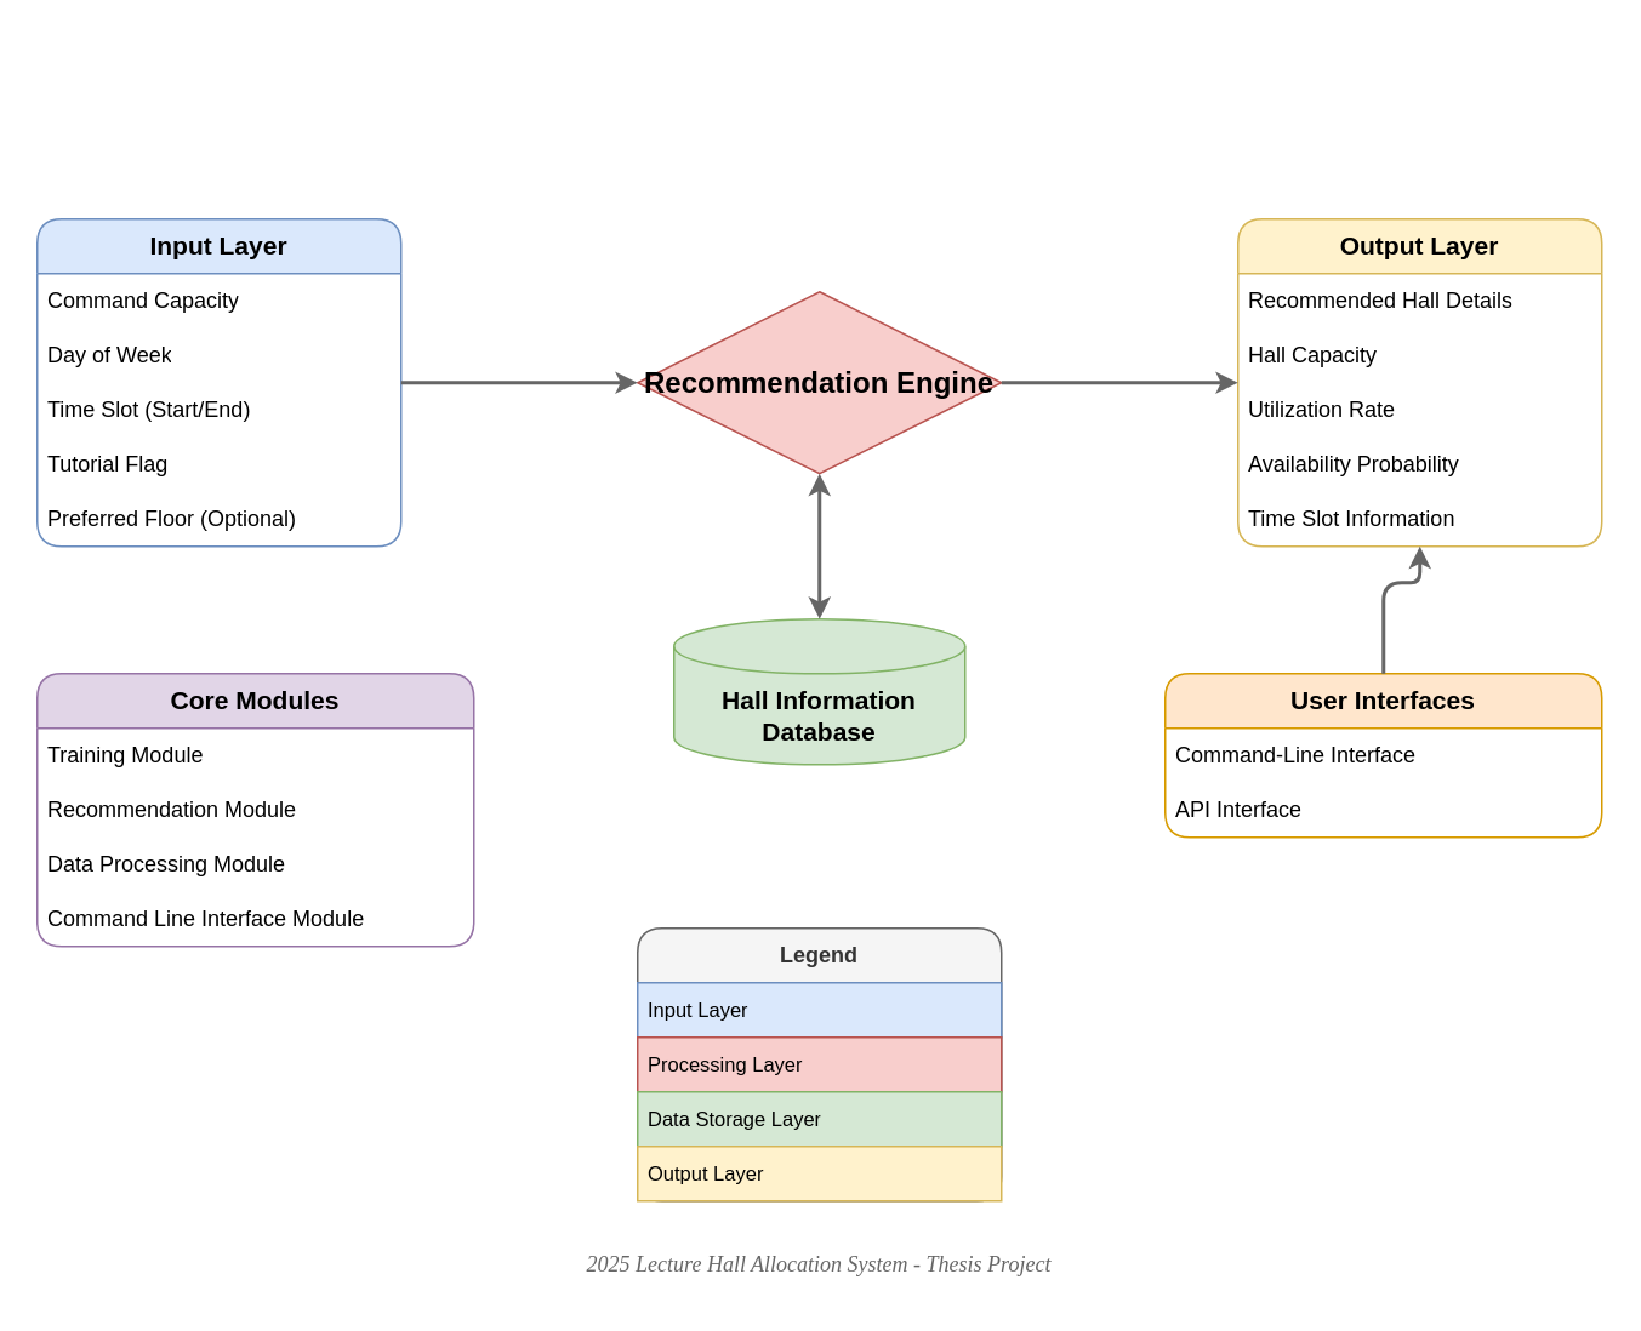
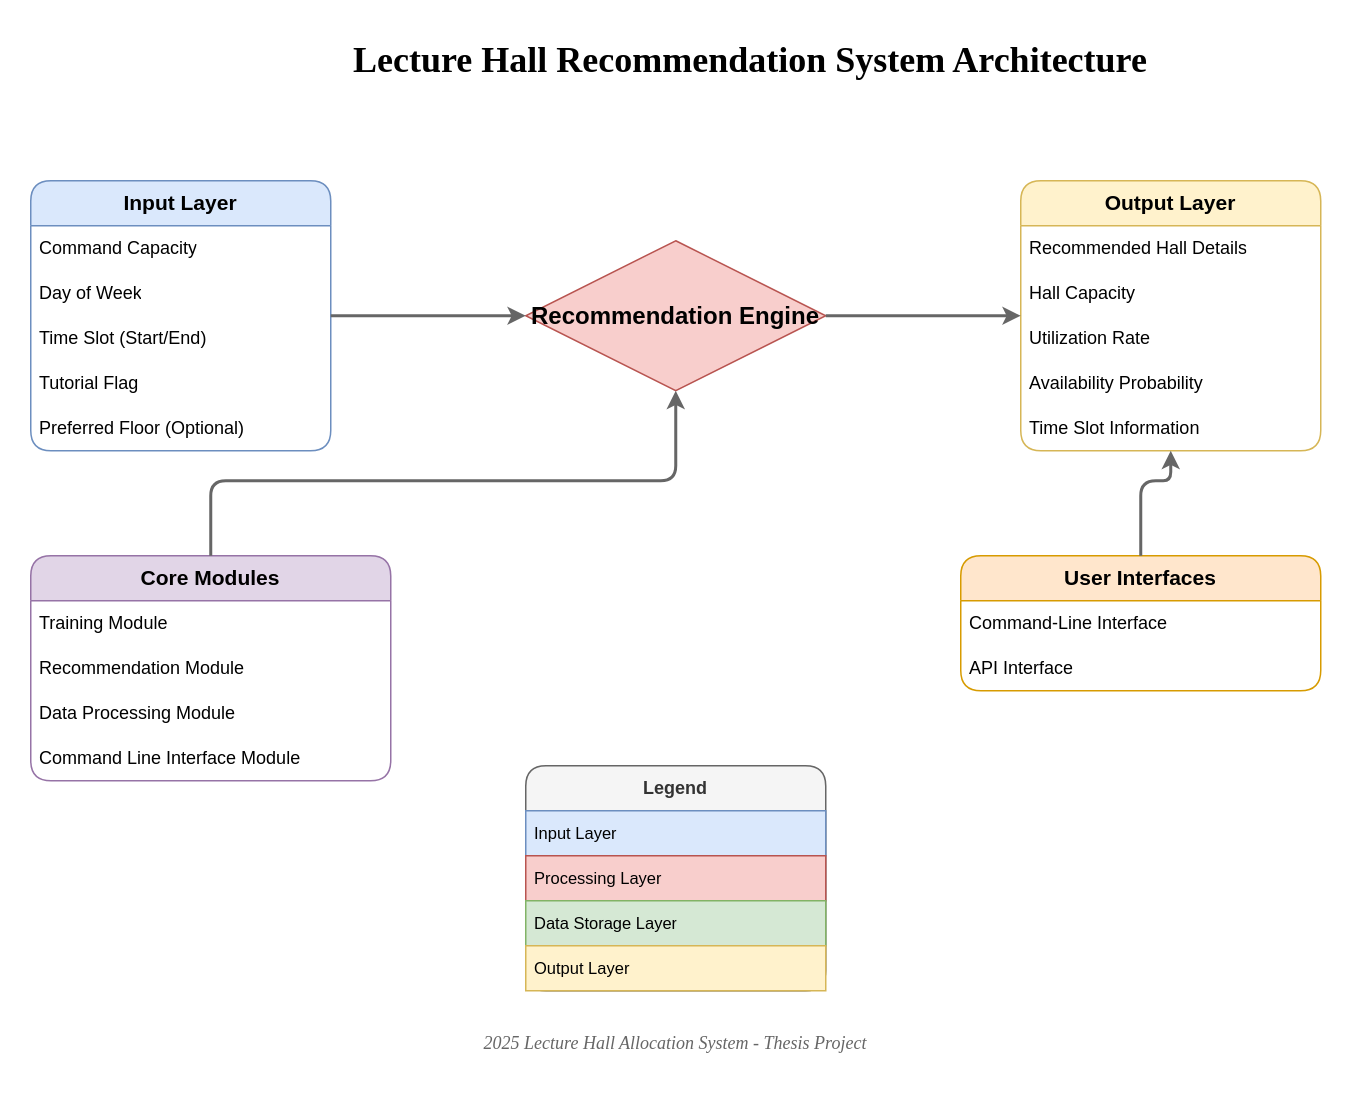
+ <mxCell id="2" value="Lecture Hall Recommendation System Architecture" style="text;html=1;strokeColor=none;fillColor=none;align=center;verticalAlign=middle;whiteSpace=wrap;rounded=0;fontSize=24;fontStyle=1;fontFamily=Georgia;" parent="1" vertex="1"><mxGeometry x="150" y="20" width="700" height="40" as="geometry" /></mxCell>
+ <mxCell id="28" style="edgeStyle=orthogonalEdgeStyle;rounded=1;orthogonalLoop=1;jettySize=auto;html=1;exitX=0.5;exitY=0;exitDx=0;exitDy=0;entryX=0.5;entryY=1;entryDx=0;entryDy=0;fontSize=12;fontFamily=Arial;strokeWidth=2;startArrow=none;startFill=0;endArrow=classic;endFill=1;strokeColor=#666666;" parent="1" source="17" target="9" edge="1"><mxGeometry relative="1" as="geometry"><Array as="points"><mxPoint x="140" y="320" /><mxPoint x="450" y="320" /></Array></mxGeometry></mxCell>
- <mxCell id="27" style="edgeStyle=orthogonalEdgeStyle;rounded=1;orthogonalLoop=1;jettySize=auto;html=1;exitX=0.5;exitY=1;exitDx=0;exitDy=0;entryX=0.5;entryY=0;entryDx=0;entryDy=0;entryPerimeter=0;fontSize=12;fontFamily=Arial;strokeWidth=2;startArrow=classic;startFill=1;endArrow=classic;endFill=1;strokeColor=#666666;" parent="1" source="9" target="10" edge="1"><mxGeometry relative="1" as="geometry" /></mxCell>
- <mxCell id="10" value="Hall Information Database" style="shape=cylinder3;whiteSpace=wrap;html=1;boundedLbl=1;backgroundOutline=1;size=15;fillColor=#d5e8d4;strokeColor=#82b366;fontStyle=1;fontSize=14;fontFamily=Arial;" parent="1" vertex="1"><mxGeometry x="370" y="340" width="160" height="80" as="geometry" /></mxCell>
